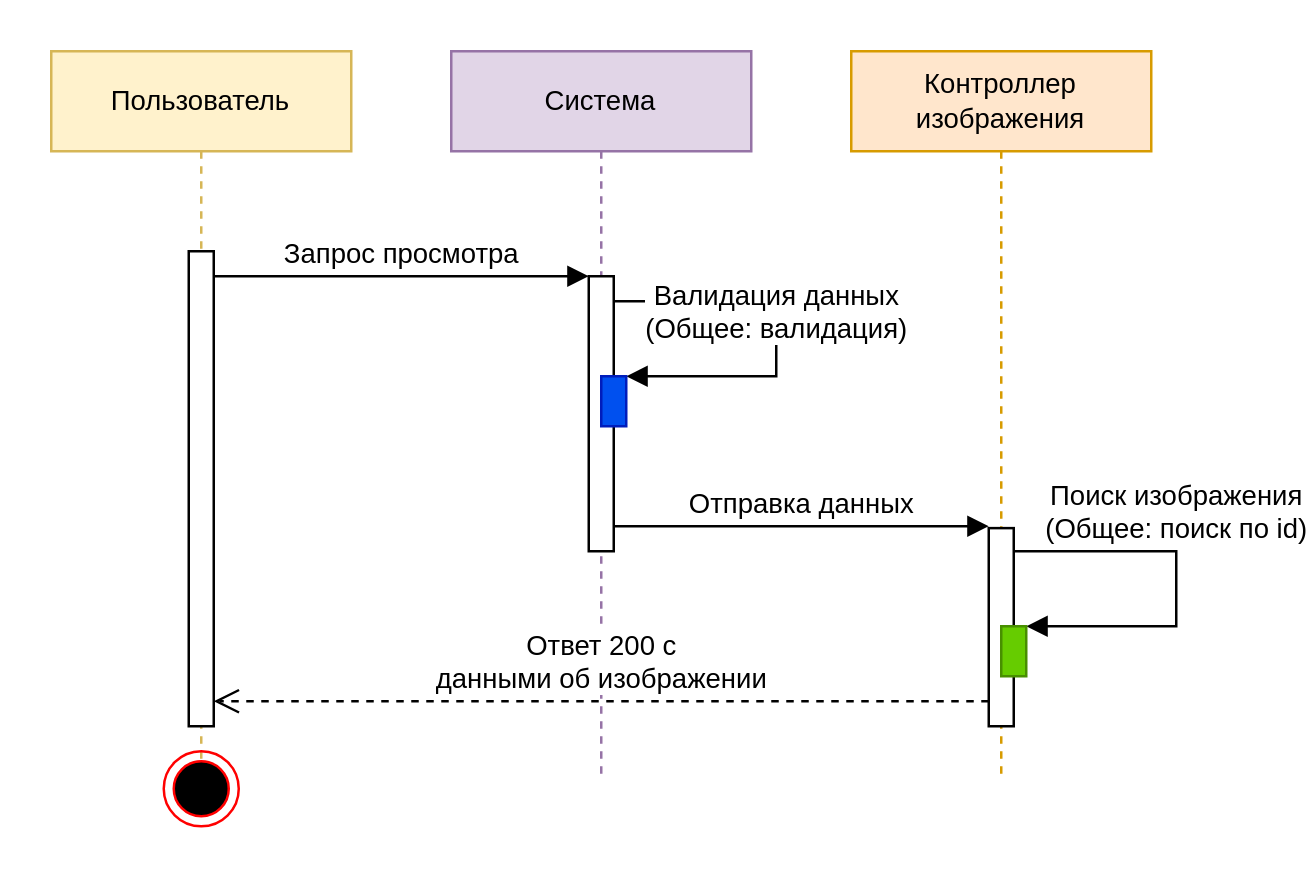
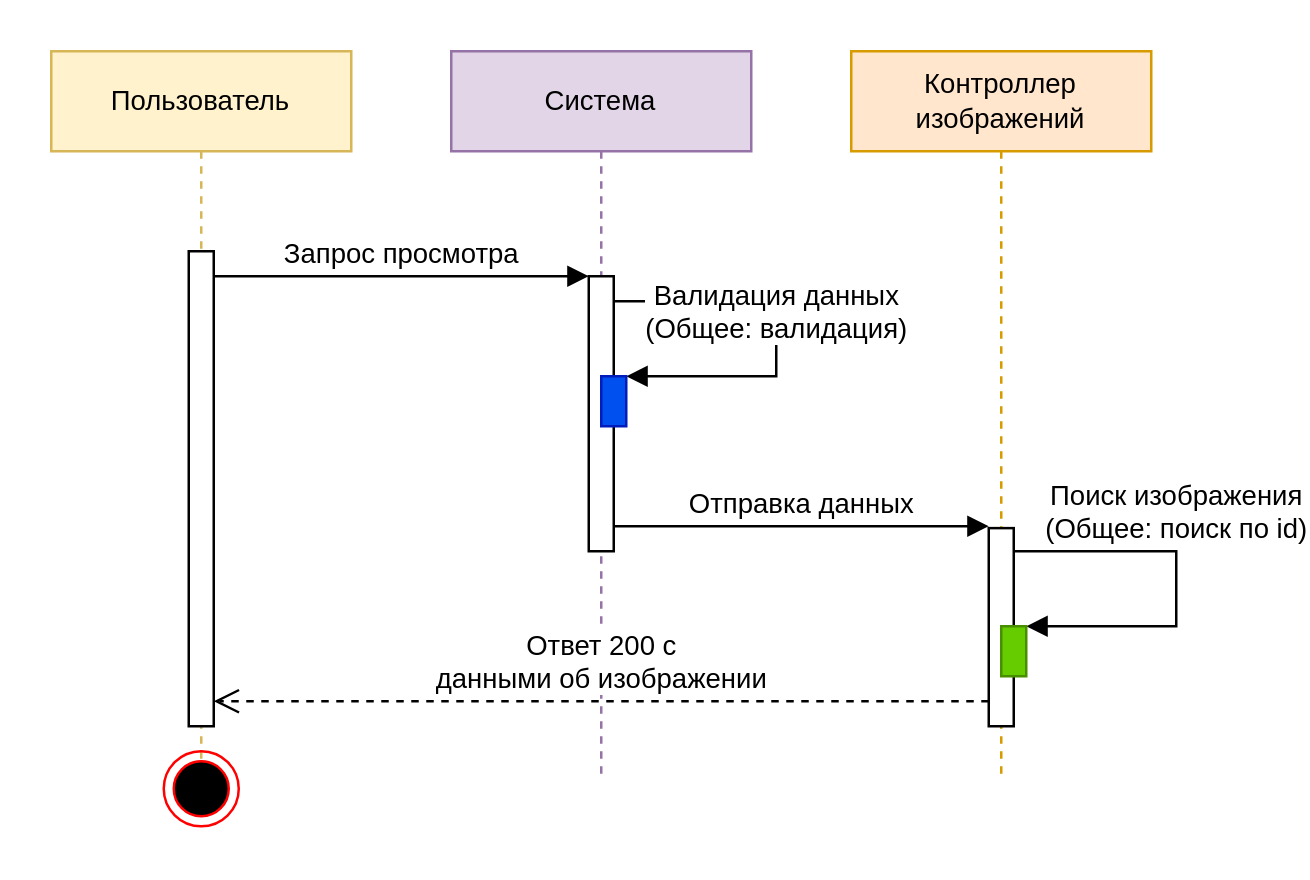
- <mxCell id="10" value="Контроллер&lt;div&gt;изображения&lt;/div&gt;" style="shape=umlLifeline;perimeter=lifelinePerimeter;whiteSpace=wrap;html=1;container=1;collapsible=0;recursiveResize=0;outlineConnect=0;labelBackgroundColor=none;strokeColor=#d79b00;fontFamily=Helvetica;fontSize=11;fillColor=#ffe6cc;" vertex="1" parent="1"><mxGeometry x="340" y="20" width="120" height="290" as="geometry" /></mxCell>
+ <mxCell id="10" value="Контроллер&lt;div&gt;изображений&lt;/div&gt;" style="shape=umlLifeline;perimeter=lifelinePerimeter;whiteSpace=wrap;html=1;container=1;collapsible=0;recursiveResize=0;outlineConnect=0;labelBackgroundColor=none;strokeColor=#d79b00;fontFamily=Helvetica;fontSize=11;fillColor=#ffe6cc;" vertex="1" parent="1"><mxGeometry x="340" y="20" width="120" height="290" as="geometry" /></mxCell>
